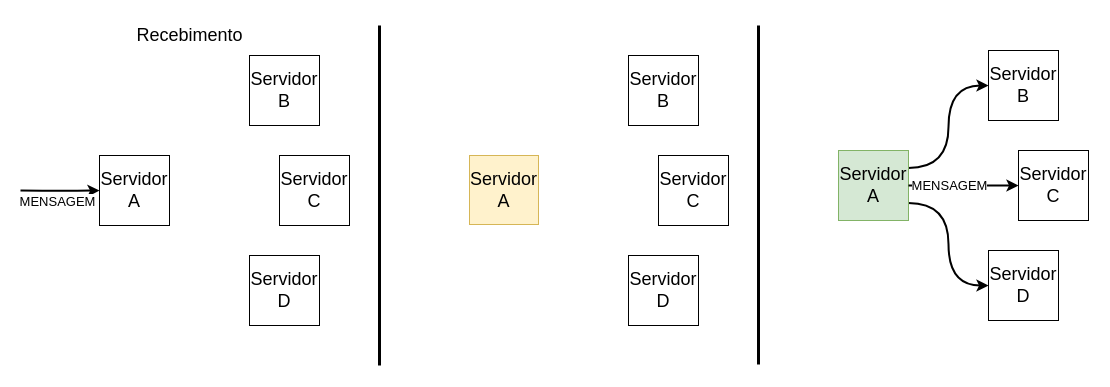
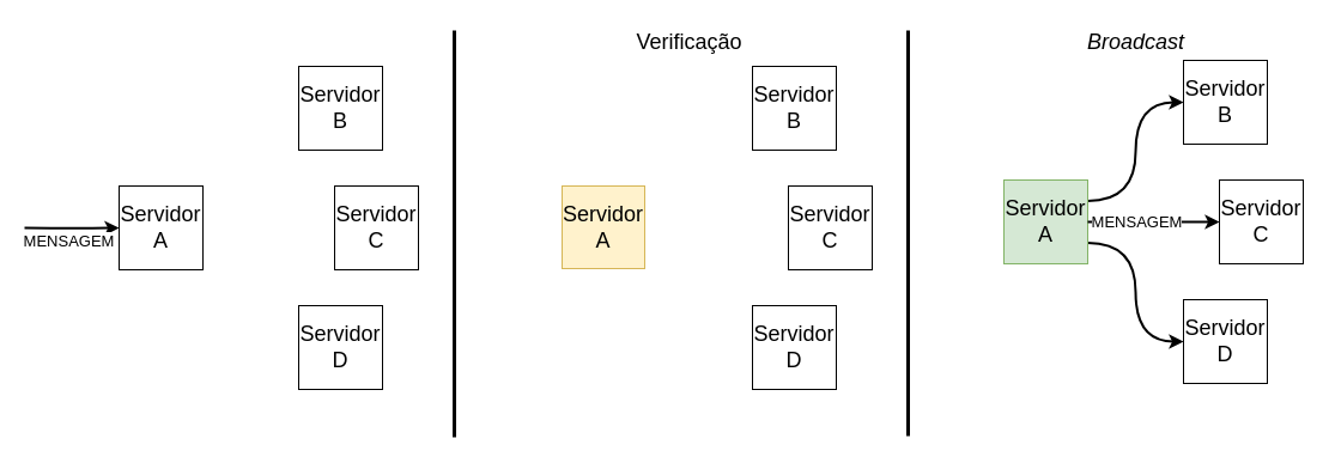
- <mxCell id="10" value="Recebimento" style="text;html=1;align=center;verticalAlign=middle;resizable=0;points=[];;autosize=1;fontSize=18;" parent="1" vertex="1"><mxGeometry x="129" y="20" width="120" height="30" as="geometry" /></mxCell>
+ <mxCell id="11" value="Verificação" style="text;html=1;align=center;verticalAlign=middle;resizable=0;points=[];;autosize=1;fontSize=18;" parent="1" vertex="1"><mxGeometry x="524.5" y="20" width="100" height="30" as="geometry" /></mxCell>
+ <mxCell id="12" value="&lt;i&gt;Broadcast&lt;/i&gt;" style="text;html=1;align=center;verticalAlign=middle;resizable=0;points=[];;autosize=1;fontSize=18;" parent="1" vertex="1"><mxGeometry x="898" y="20" width="100" height="30" as="geometry" /></mxCell>
